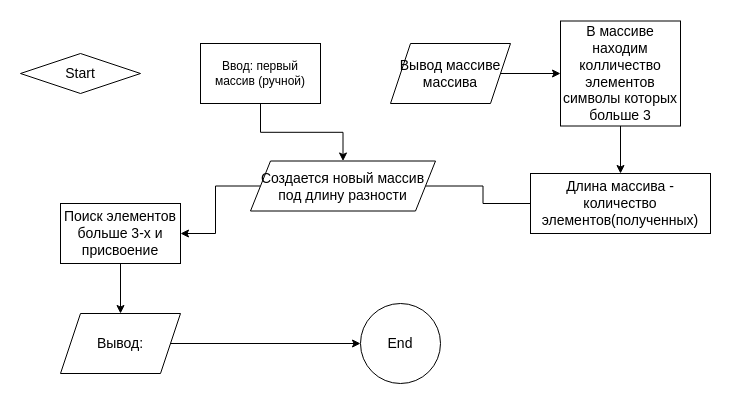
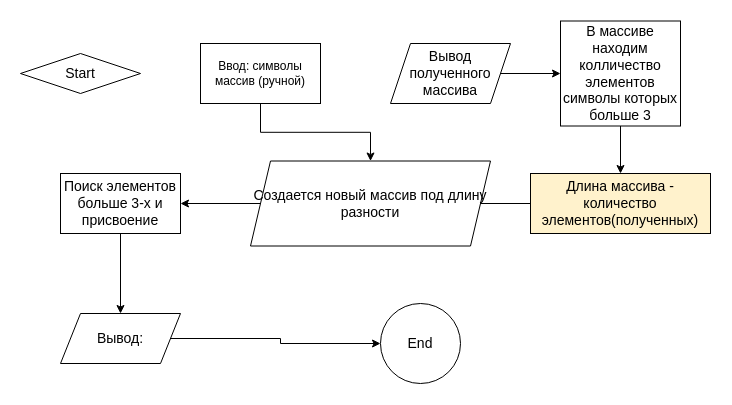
- <mxCell id="4" value="Ввод: первый массив (ручной)" style="whiteSpace=wrap;html=1;" vertex="1" parent="1"><mxGeometry x="200" y="43" width="120" height="60" as="geometry" /></mxCell>
+ <mxCell id="4" value="Ввод: символы массив (ручной)" style="whiteSpace=wrap;html=1;" vertex="1" parent="1"><mxGeometry x="200" y="43" width="120" height="60" as="geometry" /></mxCell>
- <mxCell id="6" value="Вывод массиве массива" style="shape=parallelogram;perimeter=parallelogramPerimeter;whiteSpace=wrap;html=1;fixedSize=1;fontSize=14;" vertex="1" parent="1"><mxGeometry x="390" y="43" width="120" height="60" as="geometry" /></mxCell>
+ <mxCell id="6" value="Вывод полученного массива" style="shape=parallelogram;perimeter=parallelogramPerimeter;whiteSpace=wrap;html=1;fixedSize=1;fontSize=14;" vertex="1" parent="1"><mxGeometry x="390" y="43" width="120" height="60" as="geometry" /></mxCell>
- <mxCell id="12" value="Создается новый массив под длину разности" style="shape=parallelogram;perimeter=parallelogramPerimeter;whiteSpace=wrap;html=1;fixedSize=1;fontSize=14;" vertex="1" parent="1"><mxGeometry x="250" y="160.5" width="185" height="50" as="geometry" /></mxCell>
+ <mxCell id="12" value="Создается новый массив под длину разности" style="shape=parallelogram;perimeter=parallelogramPerimeter;whiteSpace=wrap;html=1;fixedSize=1;fontSize=14;" vertex="1" parent="1"><mxGeometry x="250" y="160.5" width="240" height="85" as="geometry" /></mxCell>
- <mxCell id="10" value="Длина массива - количество элементов(полученных)" style="whiteSpace=wrap;html=1;fontSize=14;" vertex="1" parent="1"><mxGeometry x="530" y="173" width="180" height="60" as="geometry" /></mxCell>
+ <mxCell id="10" value="Длина массива - количество элементов(полученных)" style="whiteSpace=wrap;html=1;fontSize=14;fillColor=#fff2cc;" vertex="1" parent="1"><mxGeometry x="530" y="173" width="180" height="60" as="geometry" /></mxCell>
- <mxCell id="14" value="Поиск элементов больше 3-х и присвоение" style="whiteSpace=wrap;html=1;fontSize=14;" vertex="1" parent="1"><mxGeometry x="60" y="203" width="120" height="60" as="geometry" /></mxCell>
+ <mxCell id="14" value="Поиск элементов больше 3-х и присвоение" style="whiteSpace=wrap;html=1;fontSize=14;" vertex="1" parent="1"><mxGeometry x="60" y="173" width="120" height="60" as="geometry" /></mxCell>
- <mxCell id="17" value="Вывод:" style="shape=parallelogram;perimeter=parallelogramPerimeter;whiteSpace=wrap;html=1;fixedSize=1;fontSize=14;" vertex="1" parent="1"><mxGeometry x="60" y="313" width="120" height="60" as="geometry" /></mxCell>
+ <mxCell id="17" value="Вывод:" style="shape=parallelogram;perimeter=parallelogramPerimeter;whiteSpace=wrap;html=1;fixedSize=1;fontSize=14;" vertex="1" parent="1"><mxGeometry x="60" y="313" width="120" height="50" as="geometry" /></mxCell>
- <mxCell id="15" value="End" style="ellipse;whiteSpace=wrap;html=1;fontSize=14;" vertex="1" parent="1"><mxGeometry x="360" y="303" width="80" height="80" as="geometry" /></mxCell>
+ <mxCell id="15" value="End" style="ellipse;whiteSpace=wrap;html=1;fontSize=14;" vertex="1" parent="1"><mxGeometry x="380" y="303" width="80" height="80" as="geometry" /></mxCell>
